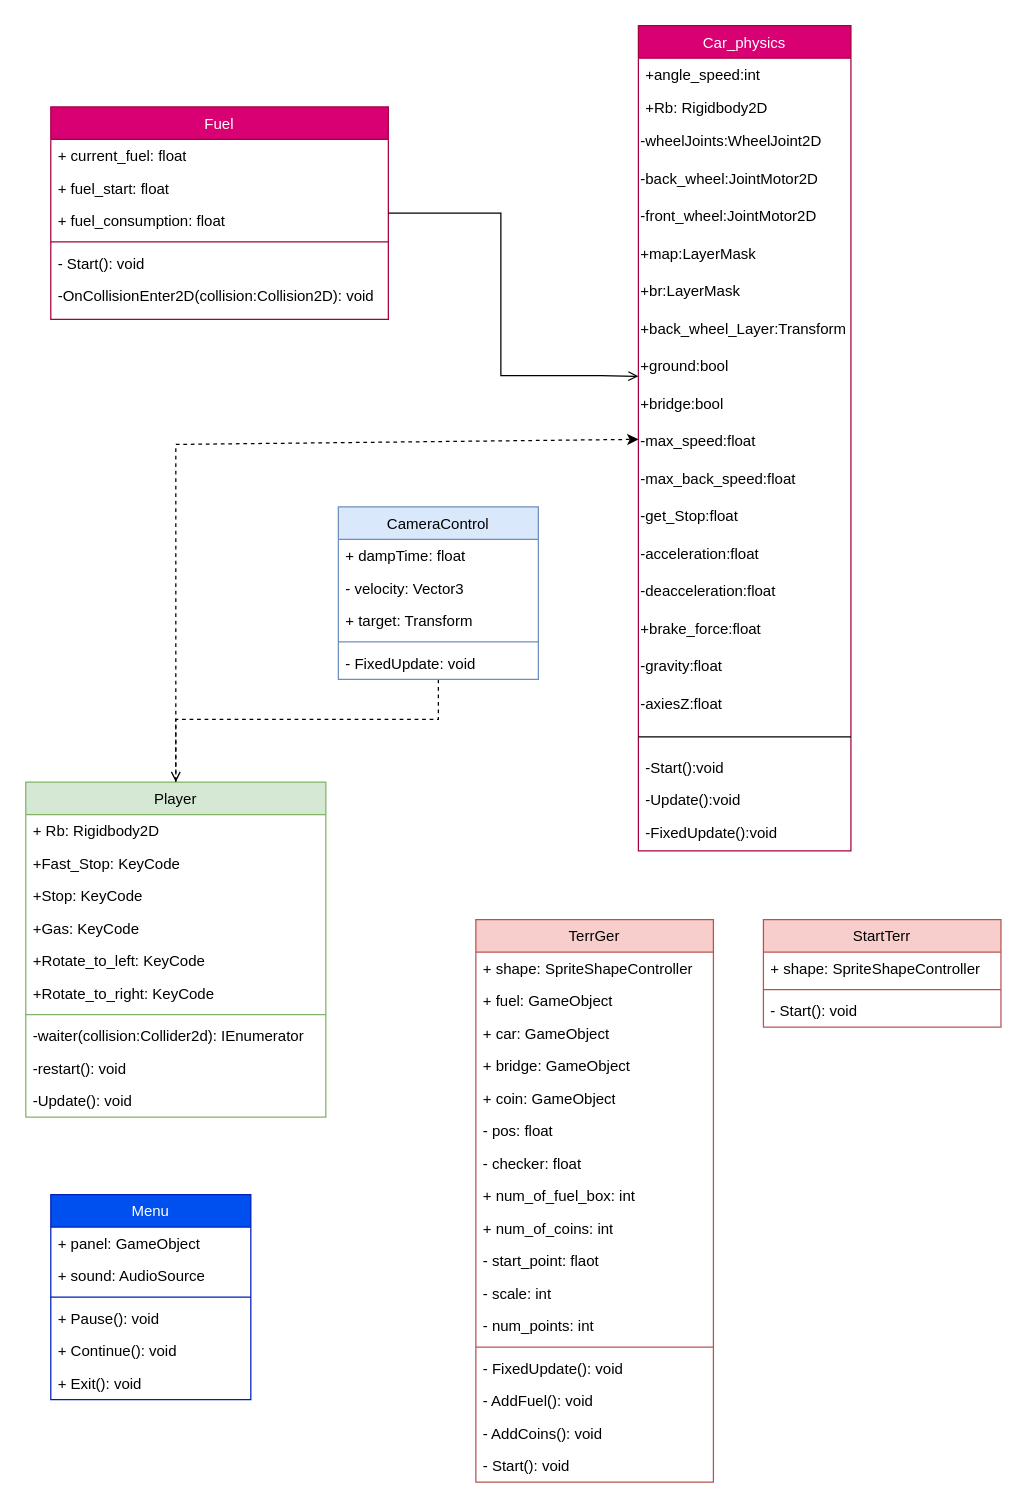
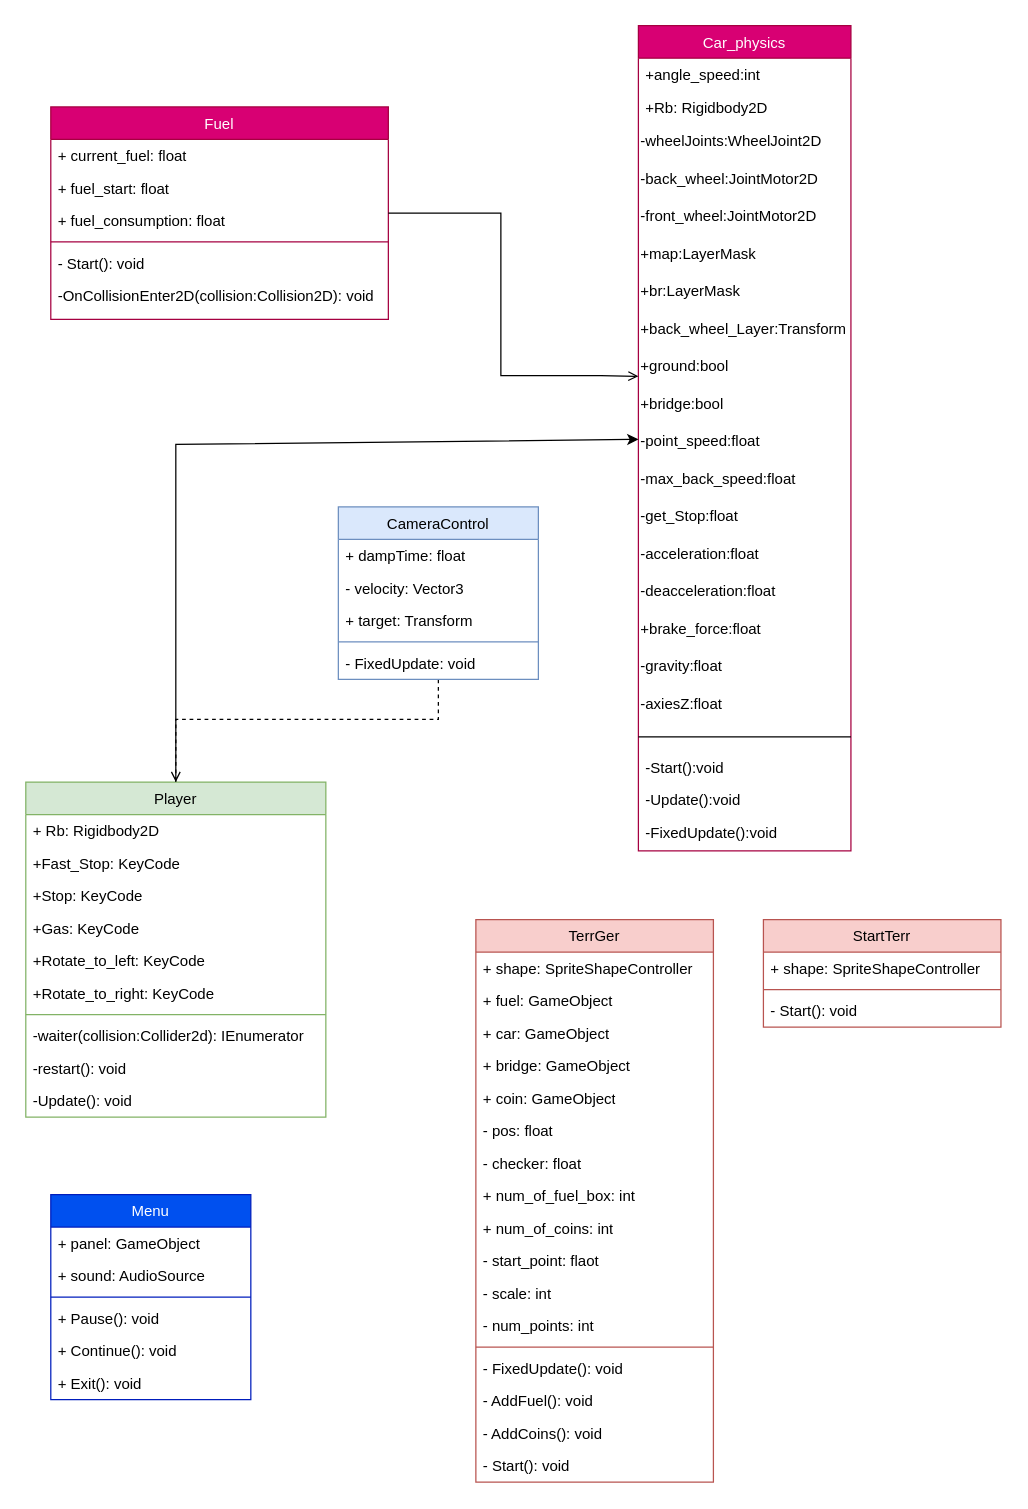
- <mxCell id="13" value="-max_speed:float" style="text;html=1;strokeColor=none;fillColor=none;align=left;verticalAlign=middle;whiteSpace=wrap;rounded=0;" parent="2" vertex="1"><mxGeometry y="318" width="170" height="30" as="geometry" /></mxCell>
+ <mxCell id="13" value="-point_speed:float" style="text;html=1;strokeColor=none;fillColor=none;align=left;verticalAlign=middle;whiteSpace=wrap;rounded=0;" parent="2" vertex="1"><mxGeometry y="318" width="170" height="30" as="geometry" /></mxCell>
- <mxCell id="79" value="" style="endArrow=classic;html=1;rounded=0;exitX=0.5;exitY=0;exitDx=0;exitDy=0;dashed=1;" edge="1" parent="1" source="39" target="2"><mxGeometry width="50" height="50" relative="1" as="geometry"><mxPoint x="140" y="675" as="sourcePoint" /><mxPoint x="250" y="565" as="targetPoint" /><Array as="points"><mxPoint x="140" y="355" /></Array></mxGeometry></mxCell>
+ <mxCell id="79" value="" style="endArrow=classic;html=1;rounded=0;exitX=0.5;exitY=0;exitDx=0;exitDy=0;" edge="1" parent="1" source="39" target="2"><mxGeometry width="50" height="50" relative="1" as="geometry"><mxPoint x="140" y="675" as="sourcePoint" /><mxPoint x="250" y="565" as="targetPoint" /><Array as="points"><mxPoint x="140" y="355" /></Array></mxGeometry></mxCell>
